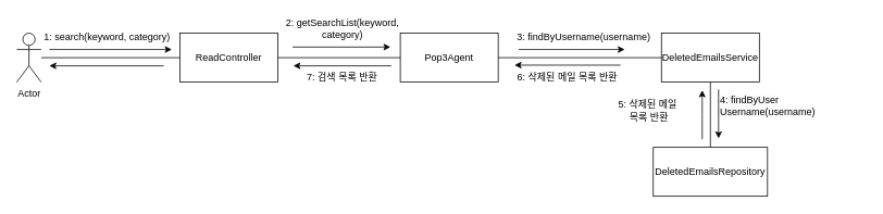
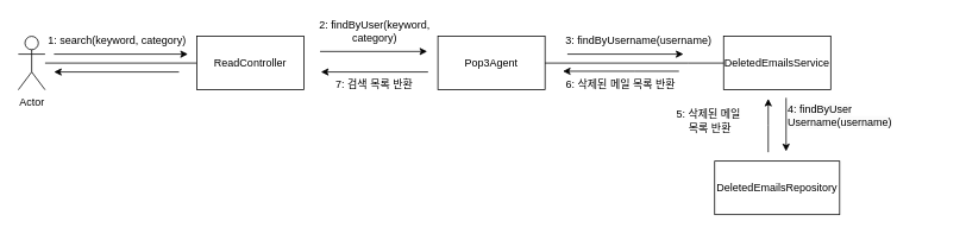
- <mxCell id="24" value="2: getSearchList(keyword, category)" style="text;html=1;align=center;verticalAlign=middle;whiteSpace=wrap;rounded=0;" vertex="1" parent="1"><mxGeometry x="341.5" y="20" width="155" height="30" as="geometry" /></mxCell>
+ <mxCell id="24" value="2: findByUser(keyword, category)" style="text;html=1;align=center;verticalAlign=middle;whiteSpace=wrap;rounded=0;" vertex="1" parent="1"><mxGeometry x="341.5" y="20" width="155" height="30" as="geometry" /></mxCell>
- <mxCell id="5" value="" style="endArrow=none;html=1;rounded=0;entryX=0;entryY=0.5;entryDx=0;entryDy=0;exitX=1;exitY=0.5;exitDx=0;exitDy=0;" parent="1" source="3" target="4" edge="1"><mxGeometry width="50" height="50" relative="1" as="geometry"><mxPoint x="500" y="270" as="sourcePoint" /><mxPoint x="550" y="220" as="targetPoint" /></mxGeometry></mxCell>
- <mxCell id="16" value="" style="endArrow=none;html=1;rounded=0;entryX=0.5;entryY=1;entryDx=0;entryDy=0;exitX=0.5;exitY=0;exitDx=0;exitDy=0;" parent="1" source="15" target="10" edge="1"><mxGeometry width="50" height="50" relative="1" as="geometry"><mxPoint x="710" y="120" as="sourcePoint" /><mxPoint x="760" y="70" as="targetPoint" /></mxGeometry></mxCell>
